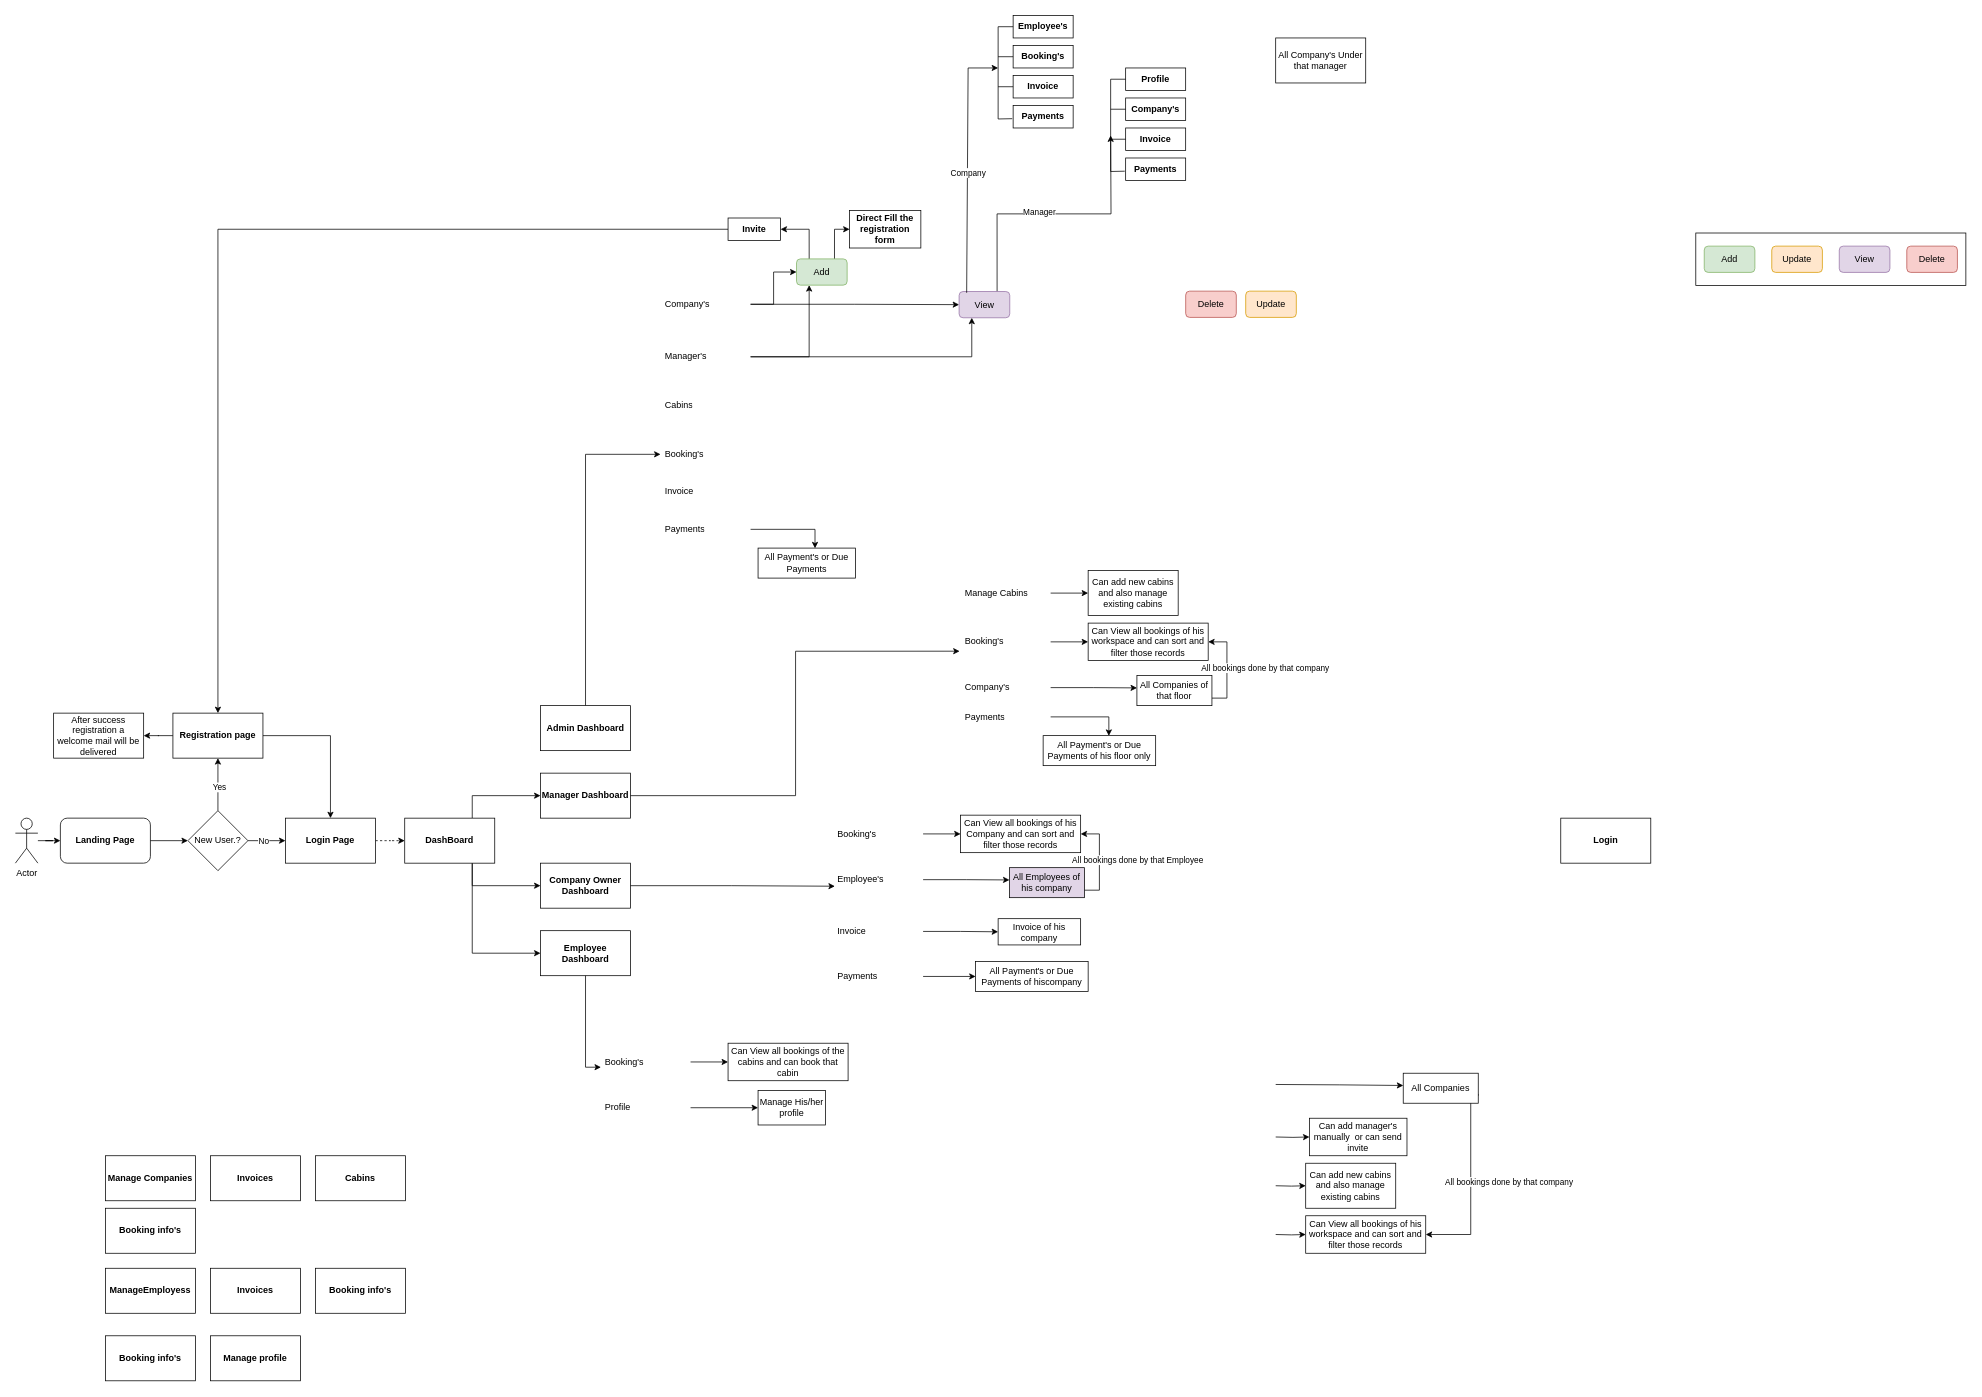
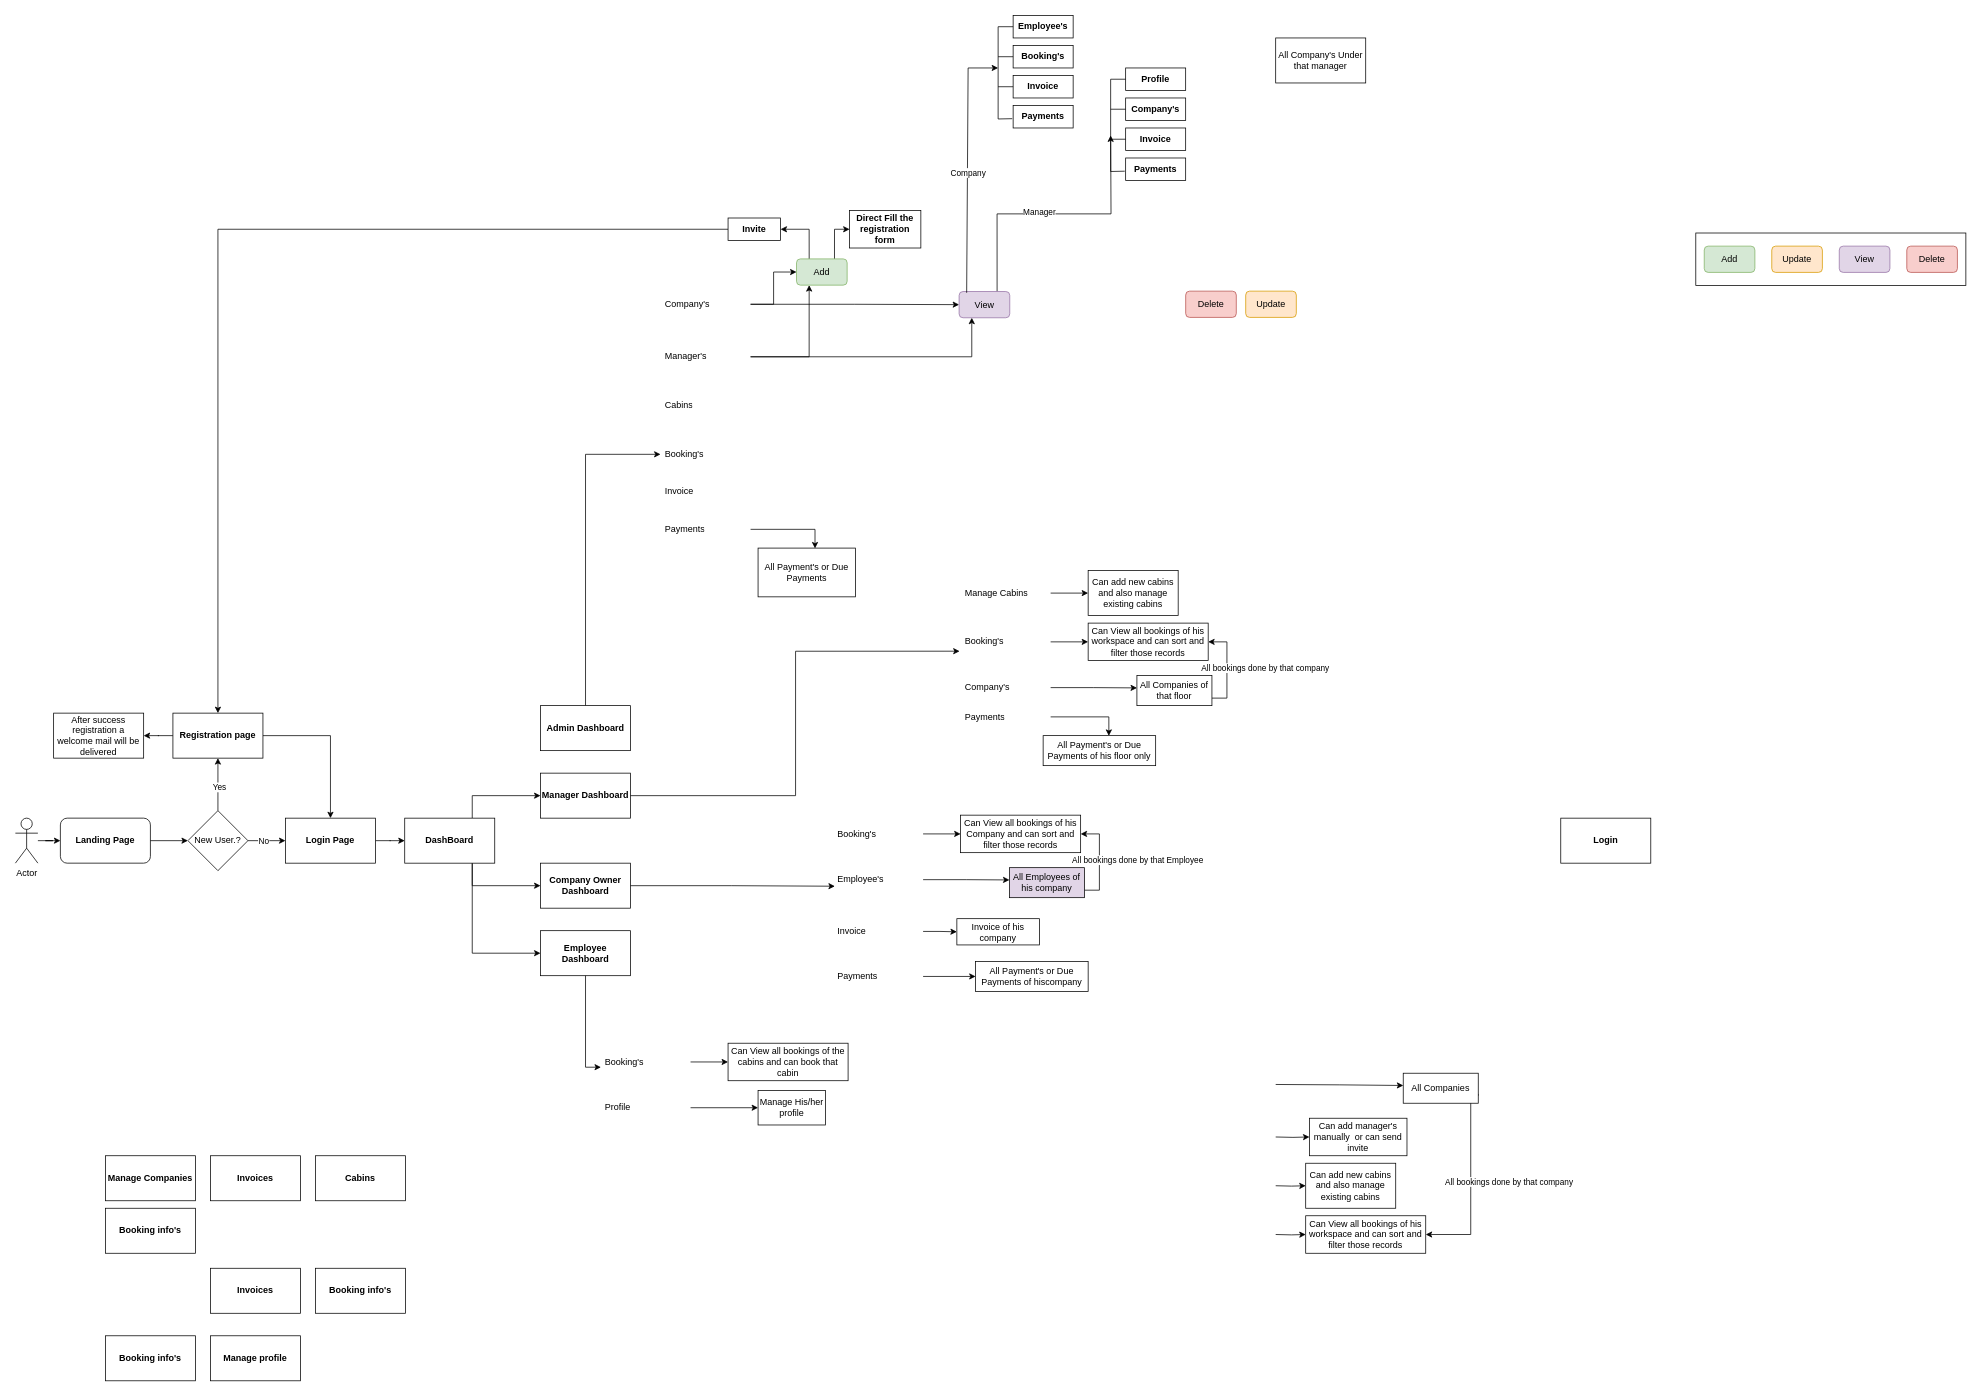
- <mxCell id="87" value="All Payment's or Due Payments" style="rounded=0;whiteSpace=wrap;html=1;" vertex="1" parent="1"><mxGeometry x="1010" y="730" width="130" height="40" as="geometry" /></mxCell>
+ <mxCell id="87" value="All Payment's or Due Payments" style="rounded=0;whiteSpace=wrap;html=1;" vertex="1" parent="1"><mxGeometry x="1010" y="730" width="130" height="65" as="geometry" /></mxCell>
- <mxCell id="2" value="" style="edgeStyle=orthogonalEdgeStyle;rounded=0;orthogonalLoop=1;jettySize=auto;html=1;dashed=1;" edge="1" parent="1" source="3" target="8"><mxGeometry relative="1" as="geometry" /></mxCell>
+ <mxCell id="2" value="" style="edgeStyle=orthogonalEdgeStyle;rounded=0;orthogonalLoop=1;jettySize=auto;html=1;" edge="1" parent="1" source="3" target="8"><mxGeometry relative="1" as="geometry" /></mxCell>
- <mxCell id="66" value="Invoice of his company" style="whiteSpace=wrap;html=1;" vertex="1" parent="52"><mxGeometry x="220" y="138" width="110" height="35" as="geometry" /></mxCell>
+ <mxCell id="66" value="Invoice of his company" style="whiteSpace=wrap;html=1;" vertex="1" parent="52"><mxGeometry x="165" y="138" width="110" height="35" as="geometry" /></mxCell>
- <mxCell id="32" value="ManageEmployess" style="whiteSpace=wrap;html=1;rounded=0;fontStyle=1;" vertex="1" parent="1"><mxGeometry x="140" y="1690" width="120" height="60" as="geometry" /></mxCell>
